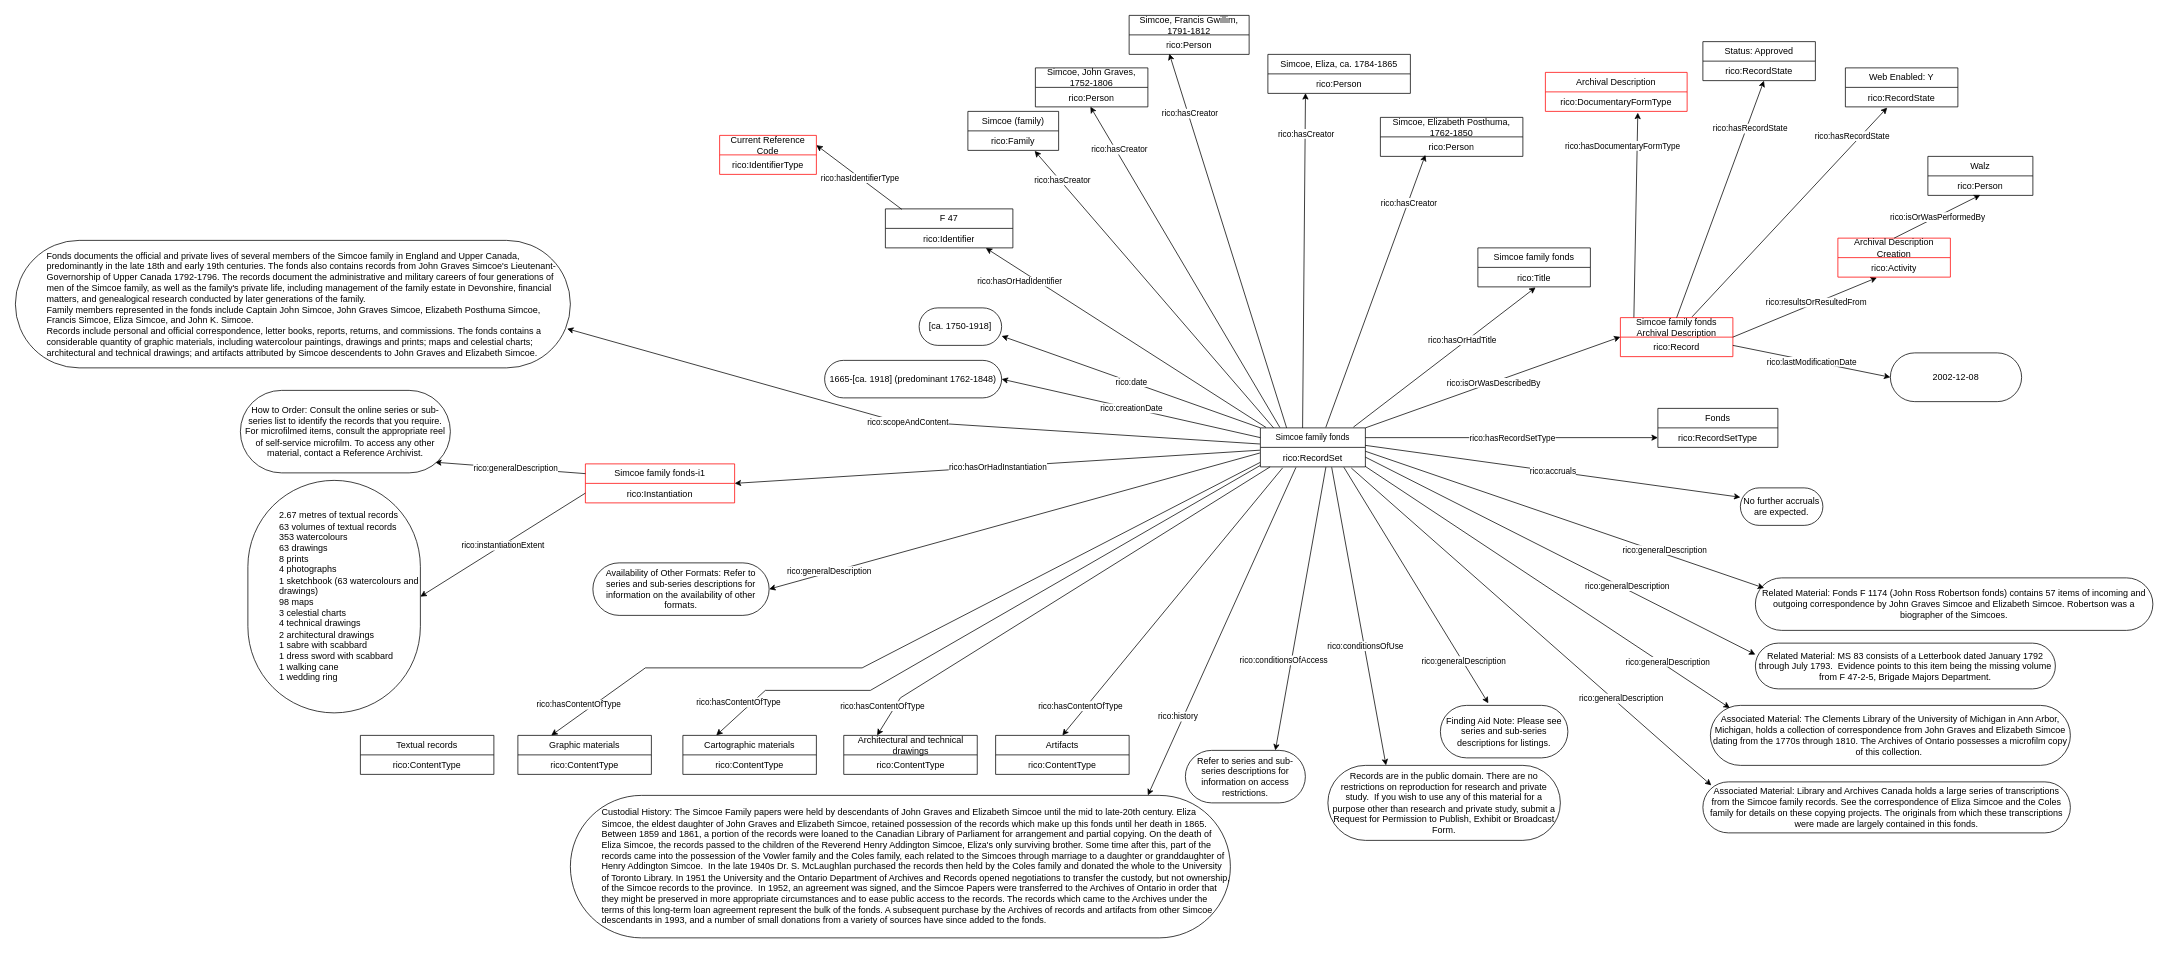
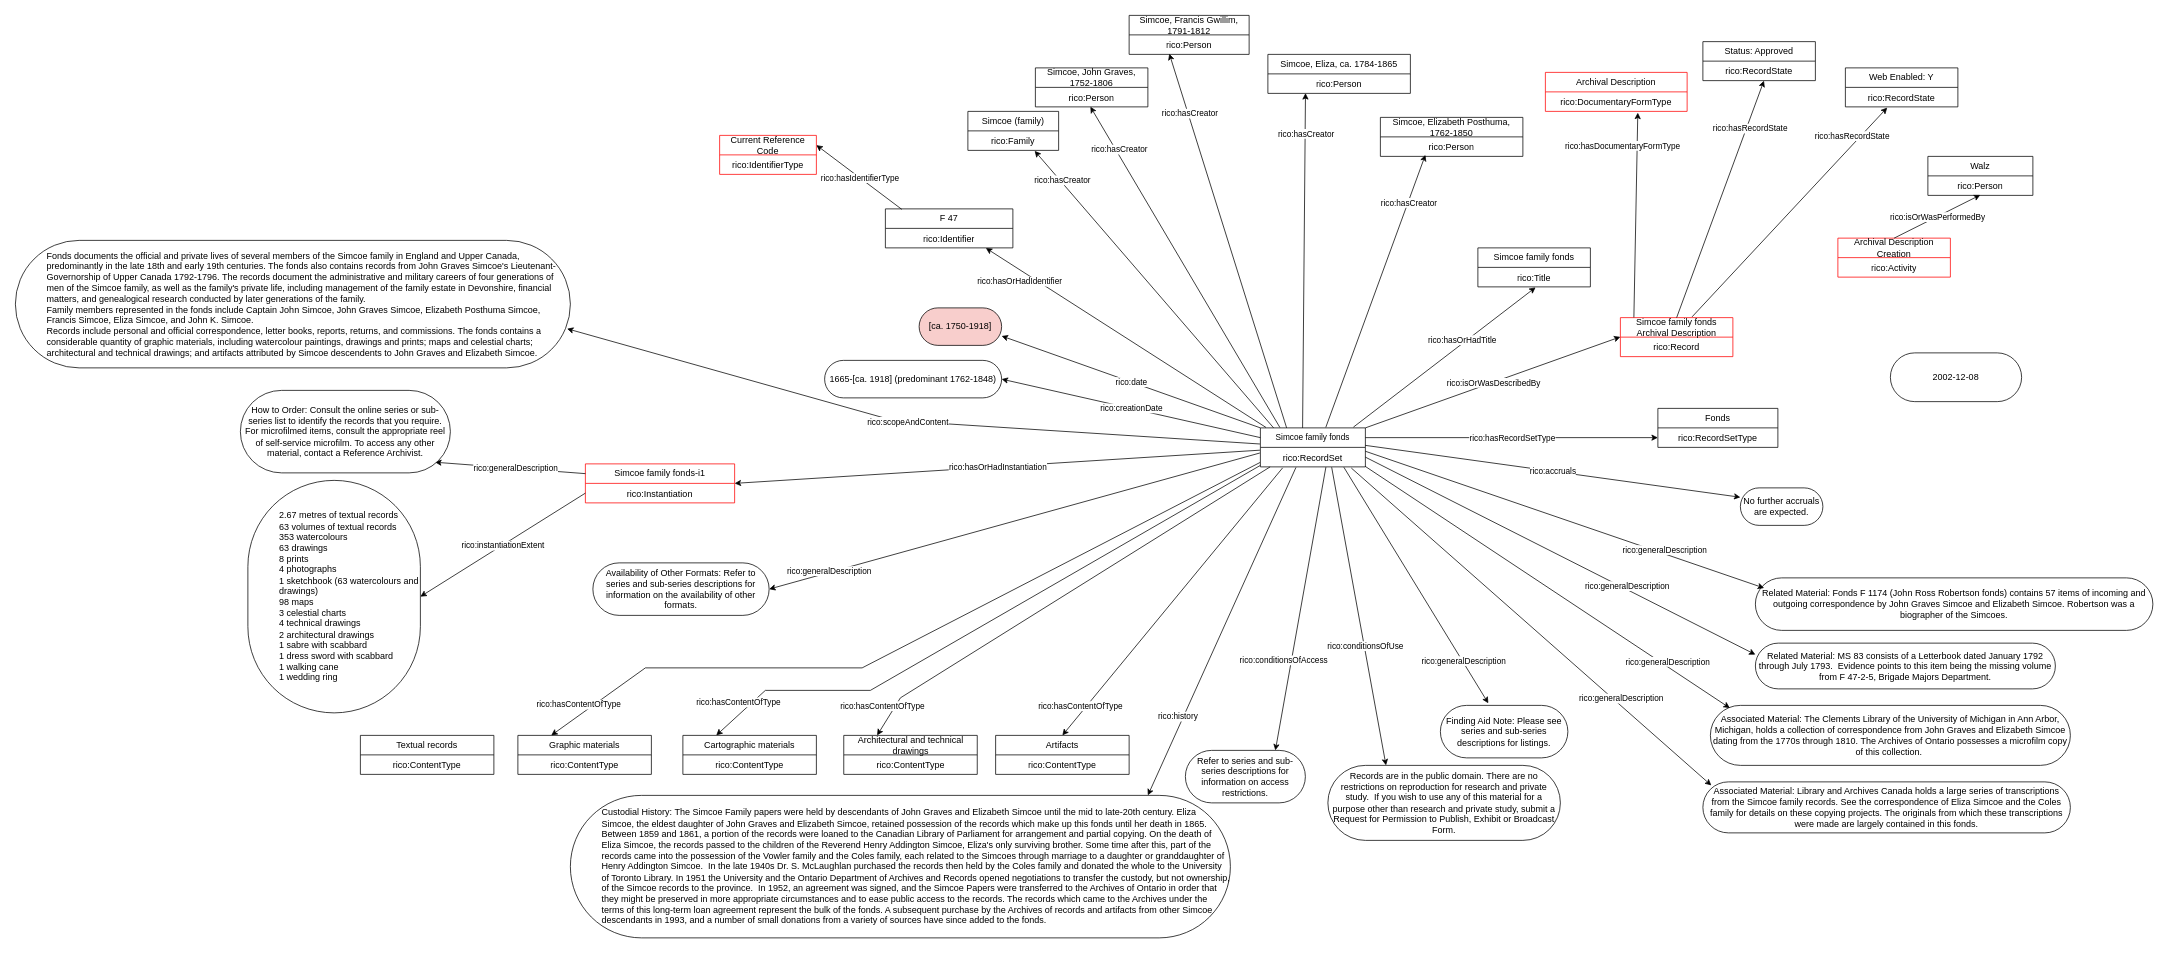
- <mxCell id="48" value="" style="endArrow=classic;html=1;rounded=0;exitX=1;exitY=0.5;exitDx=0;exitDy=0;entryX=0.347;entryY=1.026;entryDx=0;entryDy=0;entryPerimeter=0;" parent="1" source="46" target="51" edge="1"><mxGeometry relative="1" as="geometry"><mxPoint x="2250" y="370" as="sourcePoint" /><mxPoint x="2390" y="380" as="targetPoint" /></mxGeometry></mxCell>
- <mxCell id="49" value="rico:resultsOrResultedFrom" style="edgeLabel;resizable=0;html=1;;align=center;verticalAlign=middle;" parent="48" connectable="0" vertex="1"><mxGeometry relative="1" as="geometry"><mxPoint x="14" y="-7" as="offset" /></mxGeometry></mxCell>
- <mxCell id="115" value="[ca. 1750-1918]" style="html=1;whiteSpace=wrap;rounded=1;arcSize=50;" parent="1" vertex="1"><mxGeometry x="1225" y="410" width="110" height="50" as="geometry" /></mxCell>
+ <mxCell id="115" value="[ca. 1750-1918]" style="html=1;whiteSpace=wrap;rounded=1;arcSize=50;fillColor=#f8cecc;" parent="1" vertex="1"><mxGeometry x="1225" y="410" width="110" height="50" as="geometry" /></mxCell>
- <mxCell id="62" value="" style="endArrow=classic;html=1;rounded=0;entryX=0;entryY=0.5;entryDx=0;entryDy=0;exitX=1;exitY=0.423;exitDx=0;exitDy=0;exitPerimeter=0;" parent="1" target="64" edge="1" source="47"><mxGeometry relative="1" as="geometry"><mxPoint x="2310" y="470" as="sourcePoint" /><mxPoint x="2490" y="513" as="targetPoint" /></mxGeometry></mxCell>
- <mxCell id="63" value="rico:lastModificationDate" style="edgeLabel;resizable=0;html=1;;align=center;verticalAlign=middle;" parent="62" connectable="0" vertex="1"><mxGeometry relative="1" as="geometry" /></mxCell>
